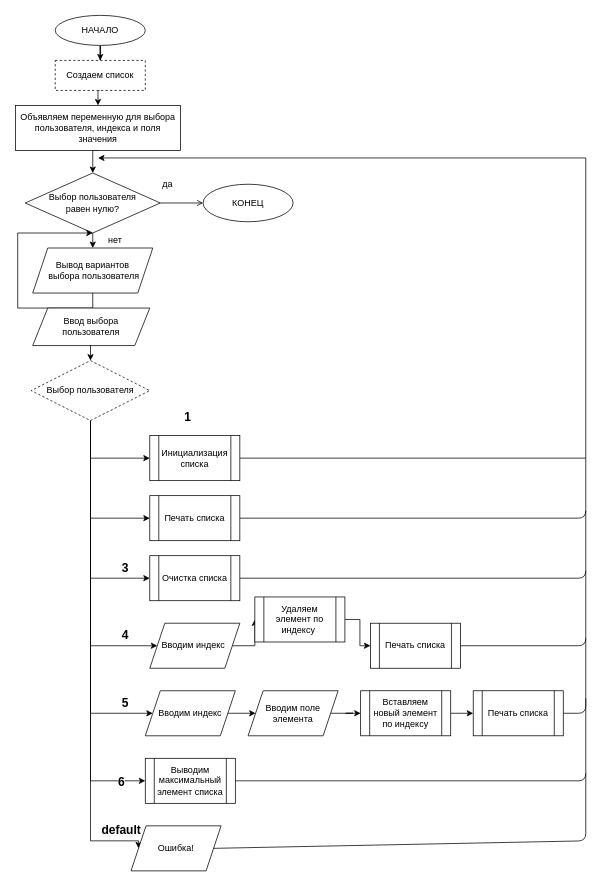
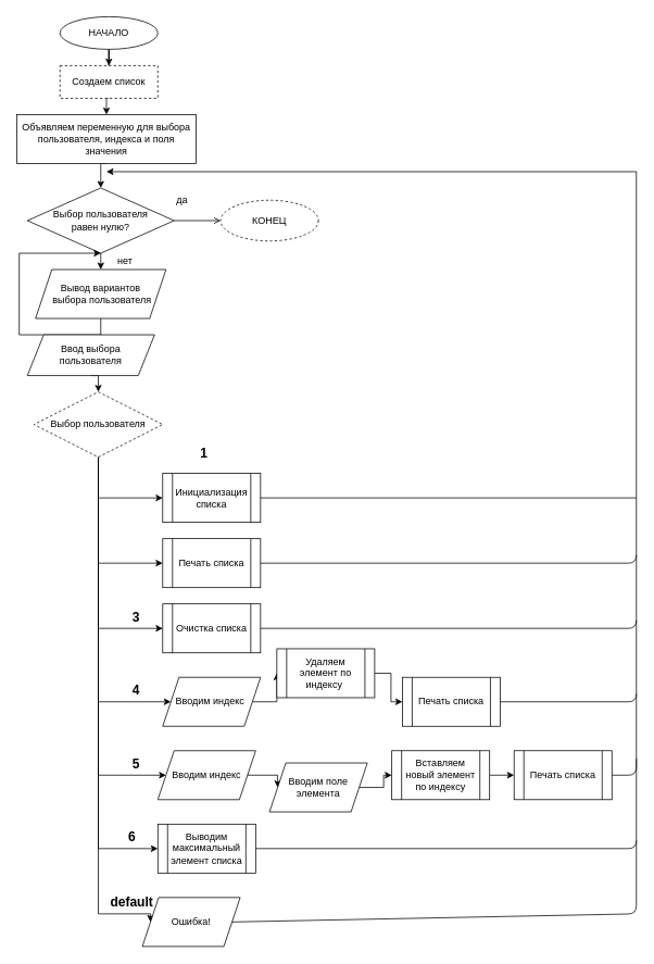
- <mxCell id="31" value="КОНЕЦ" style="ellipse;whiteSpace=wrap;html=1;" vertex="1" parent="1"><mxGeometry x="270" y="245" width="120" height="50" as="geometry" /></mxCell>
+ <mxCell id="31" value="КОНЕЦ" style="ellipse;whiteSpace=wrap;html=1;dashed=1;" vertex="1" parent="1"><mxGeometry x="270" y="245" width="120" height="50" as="geometry" /></mxCell>
- <mxCell id="14" value="Ввод выбора &lt;br&gt;пользователя" style="shape=parallelogram;perimeter=parallelogramPerimeter;whiteSpace=wrap;html=1;fixedSize=1;" vertex="1" parent="1"><mxGeometry x="43" y="410" width="156" height="50" as="geometry" /></mxCell>
+ <mxCell id="14" value="Ввод выбора &lt;br&gt;пользователя" style="shape=parallelogram;perimeter=parallelogramPerimeter;whiteSpace=wrap;html=1;fixedSize=1;" vertex="1" parent="1"><mxGeometry x="33" y="410" width="156" height="50" as="geometry" /></mxCell>
- <mxCell id="38" value="Вводим поле элемента" style="shape=parallelogram;perimeter=parallelogramPerimeter;whiteSpace=wrap;html=1;fixedSize=1;" vertex="1" parent="1"><mxGeometry x="330" y="920" width="120" height="60" as="geometry" /></mxCell>
+ <mxCell id="38" value="Вводим поле элемента" style="shape=parallelogram;perimeter=parallelogramPerimeter;whiteSpace=wrap;html=1;fixedSize=1;" vertex="1" parent="1"><mxGeometry x="330" y="935" width="120" height="60" as="geometry" /></mxCell>
- <mxCell id="54" value="&lt;b style=&quot;color: rgb(0 , 0 , 0) ; font-size: 12px ; font-style: normal ; letter-spacing: normal ; text-indent: 0px ; text-transform: none ; word-spacing: 0px ; font-family: &amp;#34;helvetica&amp;#34; ; text-align: center ; background-color: rgb(248 , 249 , 250)&quot;&gt;&lt;font style=&quot;font-size: 16px&quot;&gt;6&lt;/font&gt;&lt;/b&gt;" style="text;whiteSpace=wrap;html=1;" vertex="1" parent="1"><mxGeometry x="155" y="1025" width="30" height="30" as="geometry" /></mxCell>
+ <mxCell id="54" value="&lt;b style=&quot;color: rgb(0 , 0 , 0) ; font-size: 12px ; font-style: normal ; letter-spacing: normal ; text-indent: 0px ; text-transform: none ; word-spacing: 0px ; font-family: &amp;#34;helvetica&amp;#34; ; text-align: center ; background-color: rgb(248 , 249 , 250)&quot;&gt;&lt;font style=&quot;font-size: 16px&quot;&gt;6&lt;/font&gt;&lt;/b&gt;" style="text;whiteSpace=wrap;html=1;" vertex="1" parent="1"><mxGeometry x="155" y="1010" width="30" height="30" as="geometry" /></mxCell>
